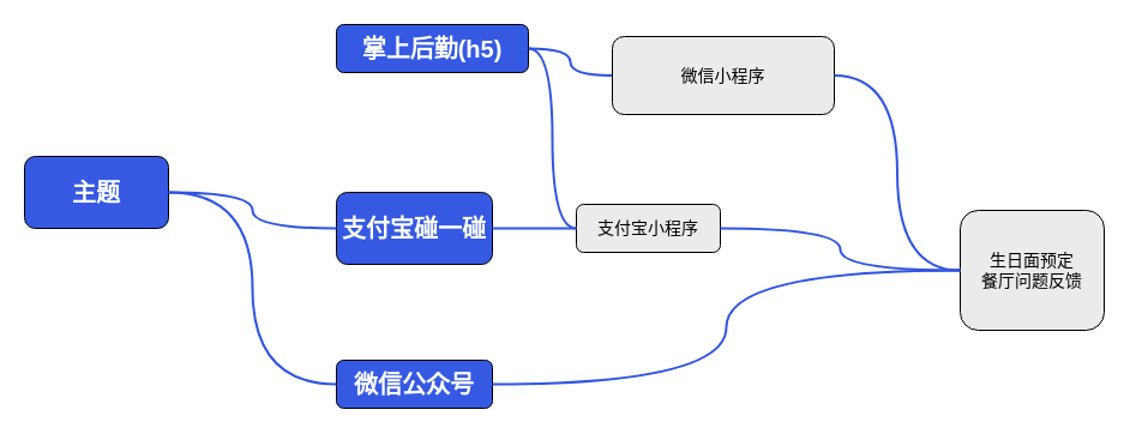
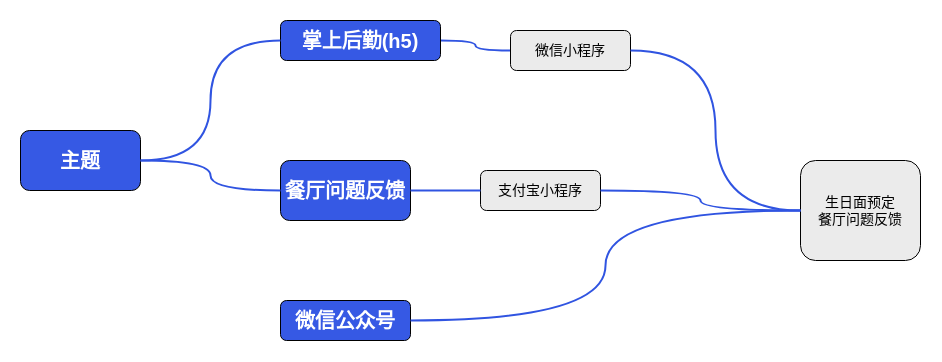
- <mxCell id="5" value="&lt;font style=&quot;font-size: 14px;&quot;&gt;微信小程序&lt;/font&gt;" style="rounded=1;whiteSpace=wrap;html=1;fillColor=#EBEBEB;" parent="1" vertex="1"><mxGeometry x="510" y="30" width="185" height="65" as="geometry" /></mxCell>
+ <mxCell id="5" value="&lt;font style=&quot;font-size: 14px;&quot;&gt;微信小程序&lt;/font&gt;" style="rounded=1;whiteSpace=wrap;html=1;fillColor=#EBEBEB;" parent="1" vertex="1"><mxGeometry x="510" y="30" width="120" height="40" as="geometry" /></mxCell>
+ <mxCell id="11" style="rounded=0;orthogonalLoop=1;jettySize=auto;html=1;edgeStyle=orthogonalEdgeStyle;endArrow=none;endFill=0;strokeColor=#3054E1;jumpStyle=none;curved=1;strokeWidth=2;entryX=0;entryY=0.5;entryDx=0;entryDy=0;exitX=1;exitY=0.5;exitDx=0;exitDy=0;" parent="1" source="10" target="3" edge="1"><mxGeometry relative="1" as="geometry"><mxPoint x="160" y="120" as="sourcePoint" /><mxPoint x="440" y="110" as="targetPoint" /></mxGeometry></mxCell>
- <mxCell id="7" style="rounded=0;orthogonalLoop=1;jettySize=auto;html=1;exitX=1;exitY=0.5;exitDx=0;exitDy=0;entryX=0;entryY=0.5;entryDx=0;entryDy=0;edgeStyle=orthogonalEdgeStyle;endArrow=none;endFill=0;strokeColor=#3054E1;jumpStyle=none;curved=1;strokeWidth=2;" parent="1" source="3" target="6" edge="1"><mxGeometry relative="1" as="geometry"><mxPoint x="440" y="100" as="sourcePoint" /><mxPoint x="540" y="70" as="targetPoint" /></mxGeometry></mxCell>
- <mxCell id="4" value="&lt;font color=&quot;#ffffff&quot;&gt;&lt;span style=&quot;font-size: 20px;&quot;&gt;&lt;b&gt;支付宝碰一碰&lt;/b&gt;&lt;/span&gt;&lt;/font&gt;" style="rounded=1;whiteSpace=wrap;html=1;fillColor=#3659E4;" parent="1" vertex="1"><mxGeometry x="280" y="160" width="130" height="60" as="geometry" /></mxCell>
+ <mxCell id="4" value="&lt;font color=&quot;#ffffff&quot;&gt;&lt;span style=&quot;font-size: 20px;&quot;&gt;&lt;b&gt;餐厅问题反馈&lt;/b&gt;&lt;/span&gt;&lt;/font&gt;" style="rounded=1;whiteSpace=wrap;html=1;fillColor=#3659E4;" parent="1" vertex="1"><mxGeometry x="280" y="160" width="130" height="60" as="geometry" /></mxCell>
- <mxCell id="9" value="&lt;div style=&quot;&quot;&gt;&lt;span style=&quot;font-size: 14px; background-color: transparent; color: light-dark(rgb(0, 0, 0), rgb(255, 255, 255));&quot;&gt;生日面预定&lt;/span&gt;&lt;/div&gt;&lt;div style=&quot;&quot;&gt;&lt;span style=&quot;font-size: 14px;&quot;&gt;餐厅问题反馈&lt;/span&gt;&lt;/div&gt;" style="rounded=1;whiteSpace=wrap;html=1;fillColor=#EBEBEB;align=center;" parent="1" vertex="1"><mxGeometry x="800" y="175" width="120" height="100" as="geometry" /></mxCell>
+ <mxCell id="9" value="&lt;div style=&quot;&quot;&gt;&lt;span style=&quot;font-size: 14px; background-color: transparent; color: light-dark(rgb(0, 0, 0), rgb(255, 255, 255));&quot;&gt;生日面预定&lt;/span&gt;&lt;/div&gt;&lt;div style=&quot;&quot;&gt;&lt;span style=&quot;font-size: 14px;&quot;&gt;餐厅问题反馈&lt;/span&gt;&lt;/div&gt;" style="rounded=1;whiteSpace=wrap;html=1;fillColor=#EBEBEB;align=center;" parent="1" vertex="1"><mxGeometry x="800" y="160" width="120" height="100" as="geometry" /></mxCell>
- <mxCell id="14" style="rounded=0;orthogonalLoop=1;jettySize=auto;html=1;exitX=1;exitY=0.5;exitDx=0;exitDy=0;edgeStyle=orthogonalEdgeStyle;endArrow=none;endFill=0;strokeColor=#3054E1;jumpStyle=none;curved=1;strokeWidth=2;entryX=0;entryY=0.5;entryDx=0;entryDy=0;" parent="1" source="10" target="13" edge="1"><mxGeometry relative="1" as="geometry"><mxPoint x="260" y="210" as="sourcePoint" /><mxPoint x="380" y="280" as="targetPoint" /></mxGeometry></mxCell>
